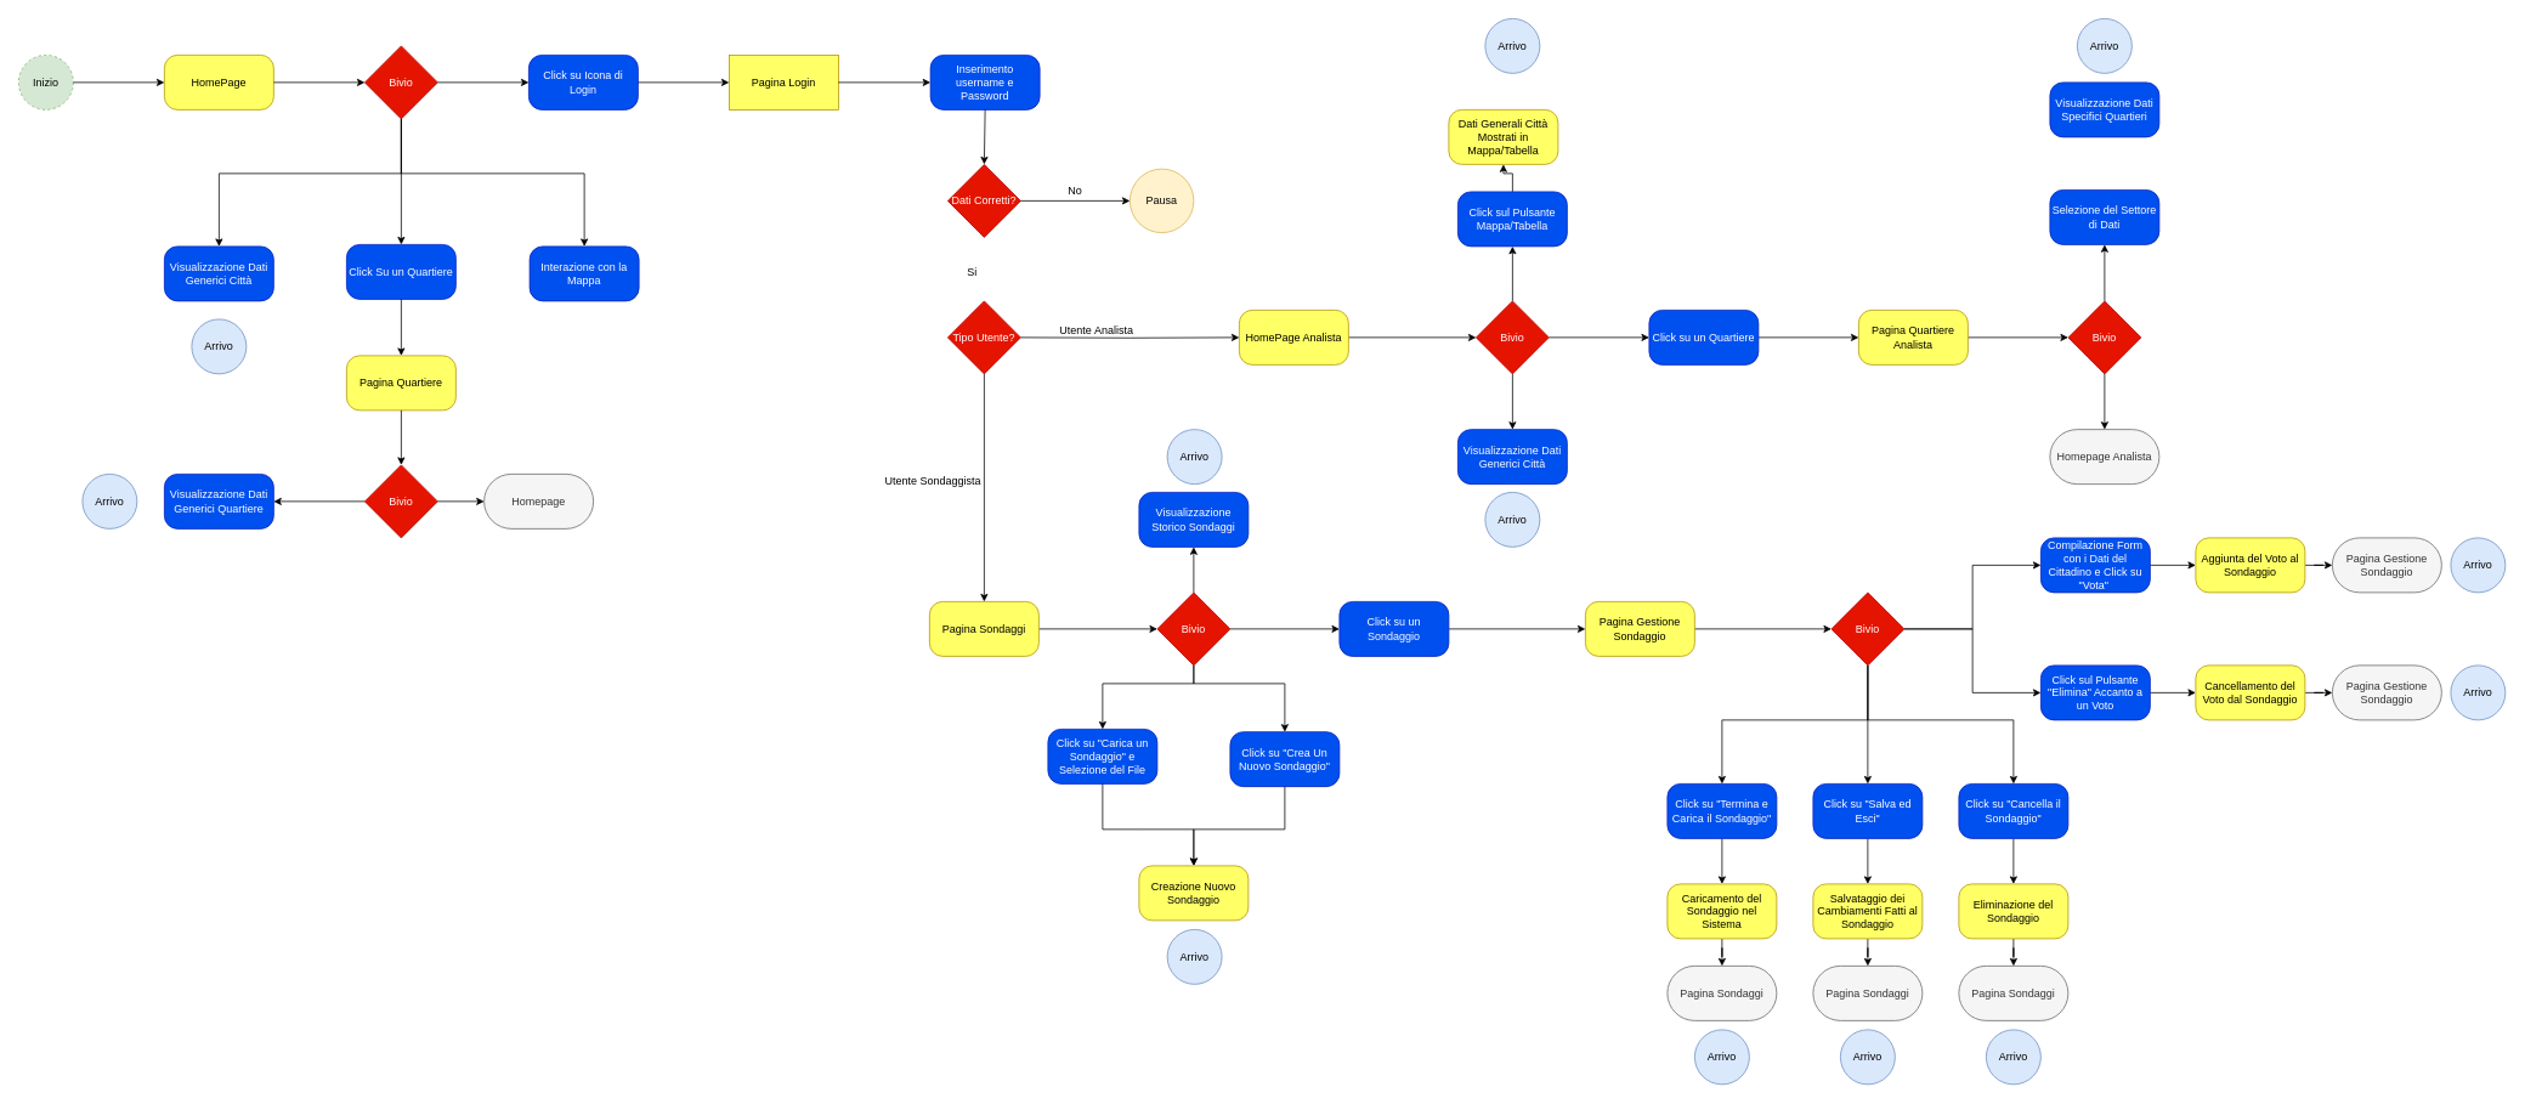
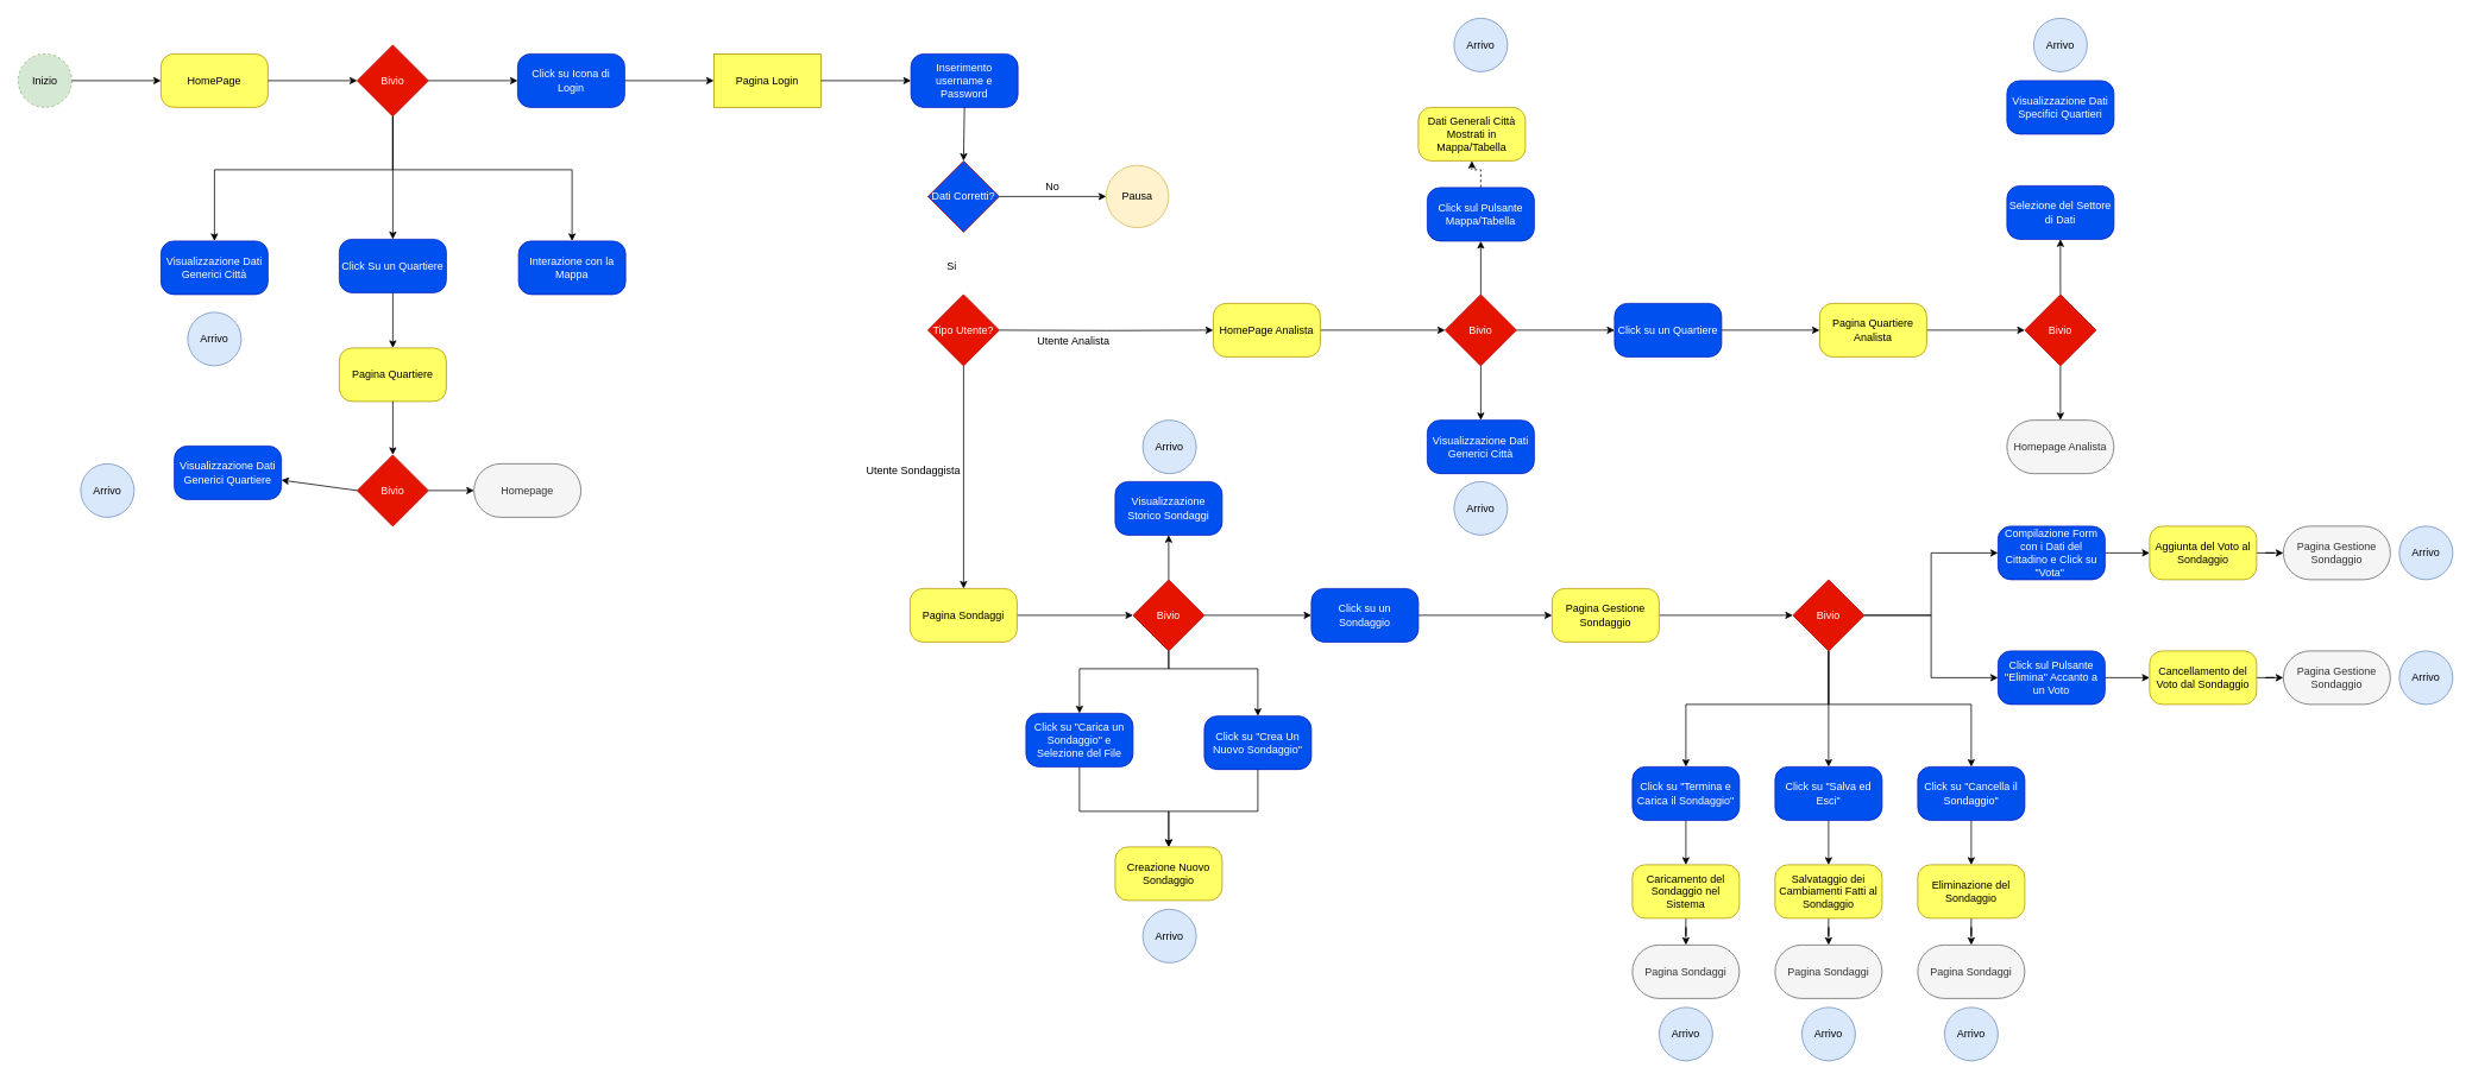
- <mxCell id="55" style="edgeStyle=orthogonalEdgeStyle;rounded=0;orthogonalLoop=1;jettySize=auto;html=1;" parent="1" source="56" target="67" edge="1"><mxGeometry relative="1" as="geometry" /></mxCell>
+ <mxCell id="55" style="edgeStyle=orthogonalEdgeStyle;rounded=0;orthogonalLoop=1;jettySize=auto;html=1;dashed=1;" parent="1" source="56" target="67" edge="1"><mxGeometry relative="1" as="geometry" /></mxCell>
- <mxCell id="16" value="Dati Corretti?" style="rhombus;whiteSpace=wrap;html=1;fillColor=#e51400;strokeColor=#B20000;fontColor=#ffffff;" parent="1" vertex="1"><mxGeometry x="1040" y="180" width="80" height="80" as="geometry" /></mxCell>
+ <mxCell id="16" value="Dati Corretti?" style="rhombus;whiteSpace=wrap;html=1;fillColor=#0050ef;strokeColor=#B20000;fontColor=#ffffff;" parent="1" vertex="1"><mxGeometry x="1040" y="180" width="80" height="80" as="geometry" /></mxCell>
- <mxCell id="23" value="Utente Analista" style="text;html=1;align=center;verticalAlign=middle;whiteSpace=wrap;rounded=0;" parent="1" vertex="1"><mxGeometry x="1158" y="347" width="91" height="30" as="geometry" /></mxCell>
+ <mxCell id="23" value="Utente Analista" style="text;html=1;align=center;verticalAlign=middle;whiteSpace=wrap;rounded=0;" parent="1" vertex="1"><mxGeometry x="1158" y="367" width="91" height="30" as="geometry" /></mxCell>
- <mxCell id="12" value="Visualizzazione Dati Generici Quartiere" style="rounded=1;whiteSpace=wrap;html=1;arcSize=24;fillColor=#0050ef;strokeColor=#001DBC;fontColor=#ffffff;" parent="1" vertex="1"><mxGeometry x="180" y="520" width="120" height="60" as="geometry" /></mxCell>
+ <mxCell id="12" value="Visualizzazione Dati Generici Quartiere" style="rounded=1;whiteSpace=wrap;html=1;arcSize=24;fillColor=#0050ef;strokeColor=#001DBC;fontColor=#ffffff;" parent="1" vertex="1"><mxGeometry x="195" y="500" width="120" height="60" as="geometry" /></mxCell>
